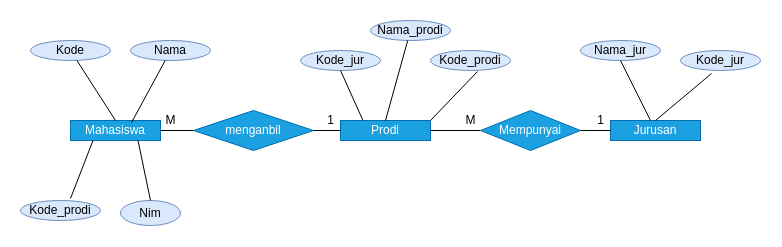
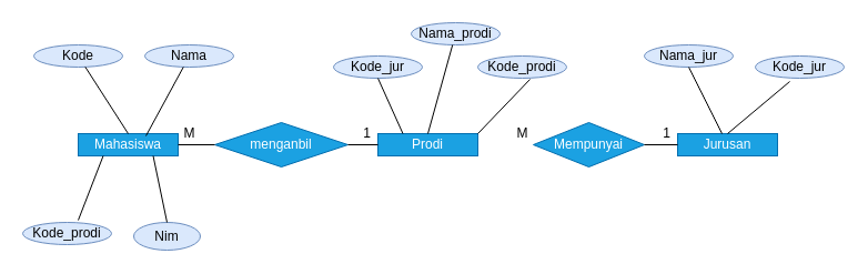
- <mxCell id="27" value="" style="endArrow=none;html=1;entryX=1;entryY=0.5;entryDx=0;entryDy=0;exitX=0;exitY=0.5;exitDx=0;exitDy=0;" parent="1" source="18" target="3" edge="1"><mxGeometry width="50" height="50" relative="1" as="geometry"><mxPoint x="530" y="180" as="sourcePoint" /><mxPoint x="507.771" y="260.024" as="targetPoint" /></mxGeometry></mxCell>
